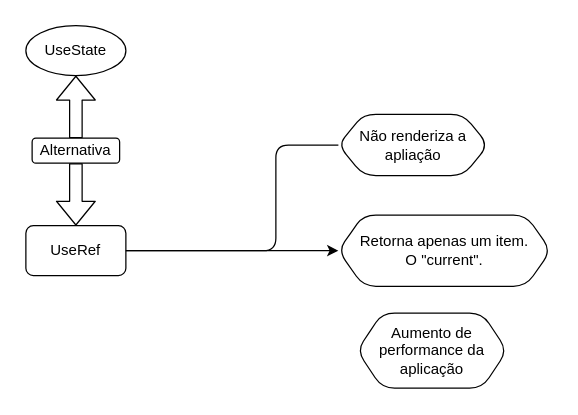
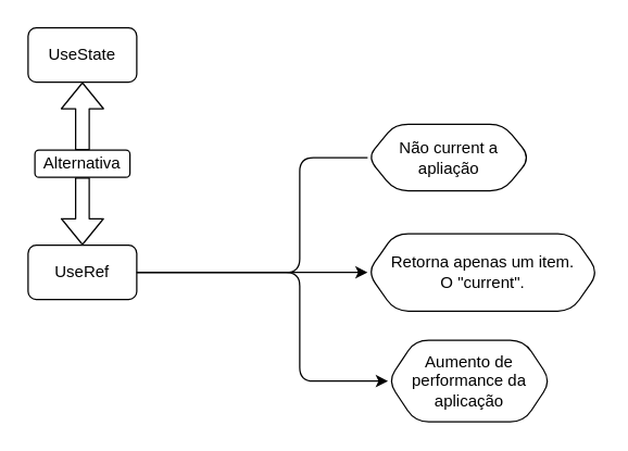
- <mxCell id="3" value="UseState" style="ellipse;whiteSpace=wrap;html=1;strokeColor=default;" vertex="1" parent="1"><mxGeometry x="20" y="20" width="80" height="40" as="geometry" /></mxCell>
+ <mxCell id="3" value="UseState" style="rounded=1;whiteSpace=wrap;html=1;strokeColor=default;" vertex="1" parent="1"><mxGeometry x="20" y="20" width="80" height="40" as="geometry" /></mxCell>
- <mxCell id="8" value="Não renderiza a apliação" style="shape=hexagon;perimeter=hexagonPerimeter2;whiteSpace=wrap;html=1;fixedSize=1;rounded=1;strokeColor=default;" vertex="1" parent="1"><mxGeometry x="270" y="91" width="120" height="49" as="geometry" /></mxCell>
+ <mxCell id="8" value="Não current a apliação" style="shape=hexagon;perimeter=hexagonPerimeter2;whiteSpace=wrap;html=1;fixedSize=1;rounded=1;strokeColor=default;" vertex="1" parent="1"><mxGeometry x="270" y="91" width="120" height="49" as="geometry" /></mxCell>
+ <mxCell id="7" value="" style="edgeStyle=elbowEdgeStyle;elbow=horizontal;endArrow=classic;html=1;startArrow=none;exitX=1;exitY=0.5;exitDx=0;exitDy=0;entryX=0;entryY=0.5;entryDx=0;entryDy=0;strokeColor=default;" edge="1" parent="1" source="5" target="9"><mxGeometry width="50" height="50" relative="1" as="geometry"><mxPoint x="180" y="210" as="sourcePoint" /><mxPoint x="270" y="280" as="targetPoint" /><Array as="points"><mxPoint x="220" y="250" /><mxPoint x="180" y="280" /><mxPoint x="230" y="240" /><mxPoint x="240" y="130" /><mxPoint x="240" y="190" /></Array></mxGeometry></mxCell>
